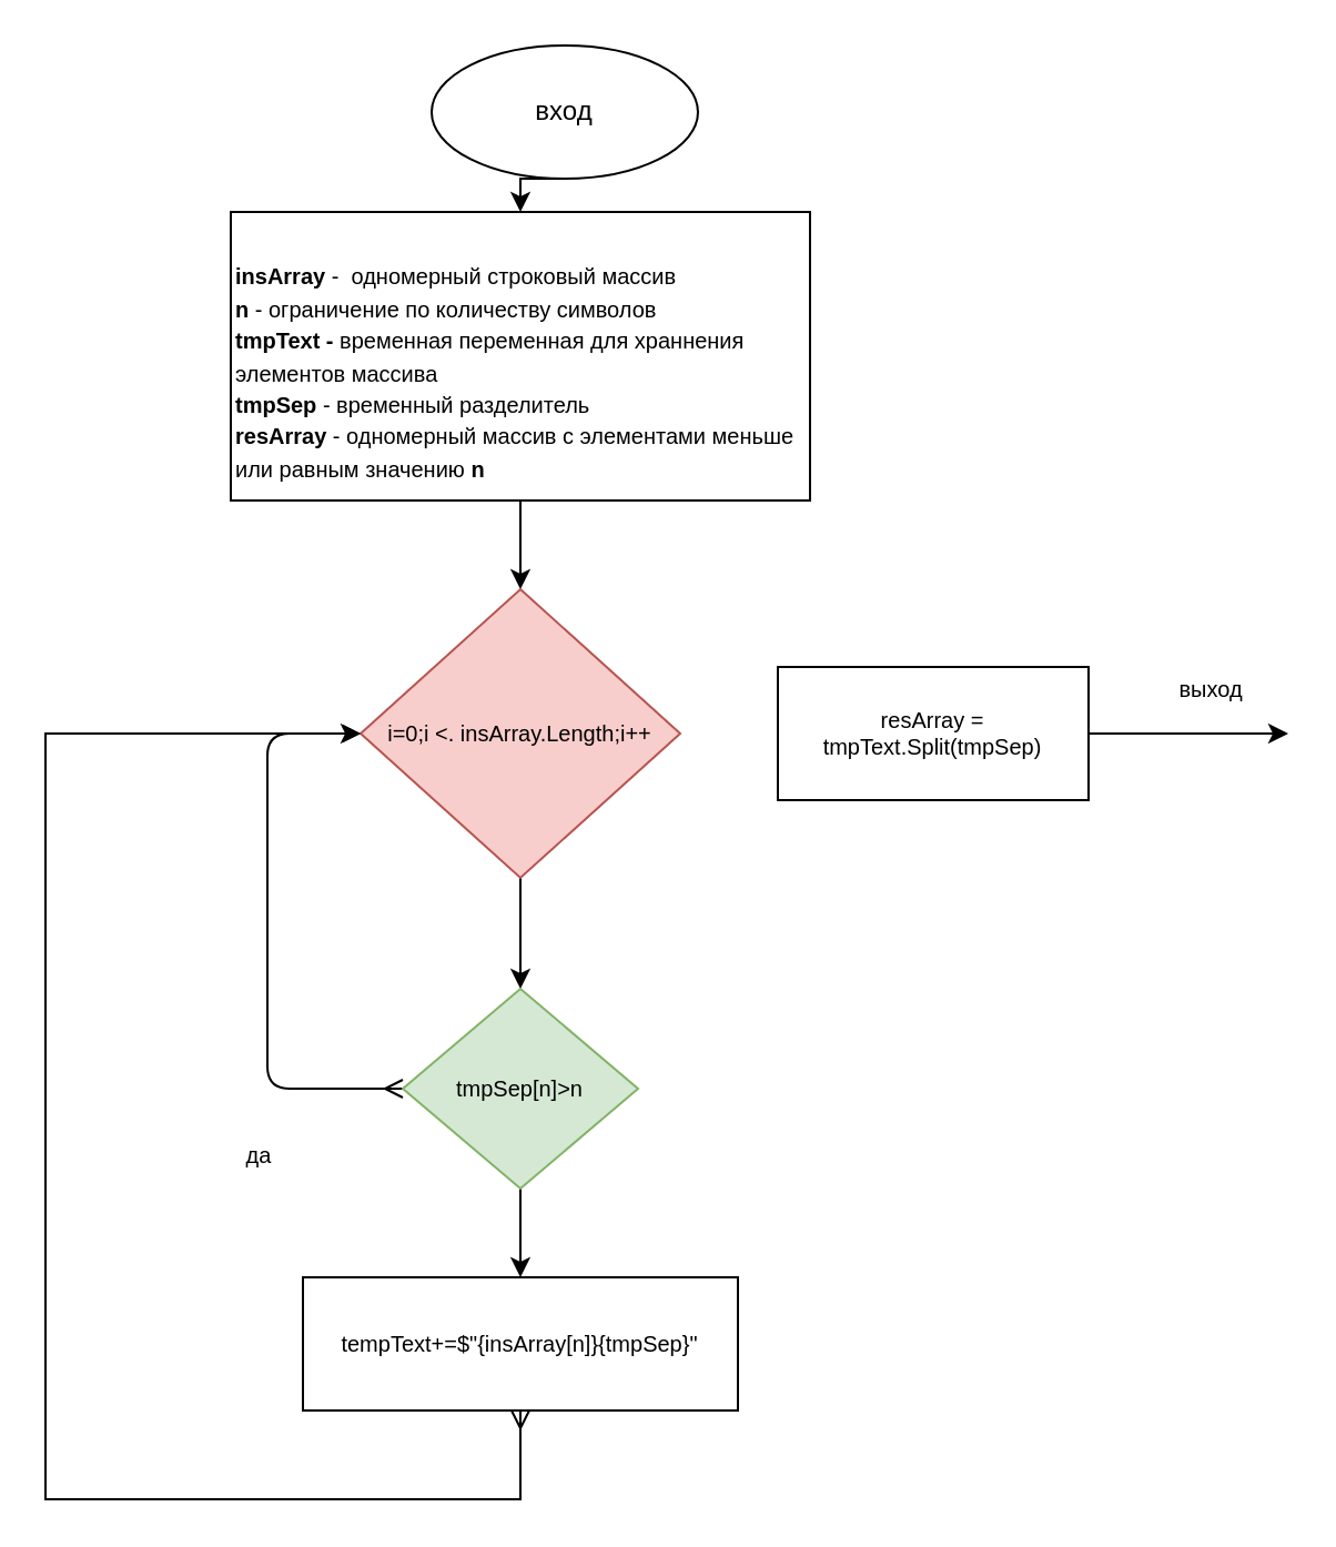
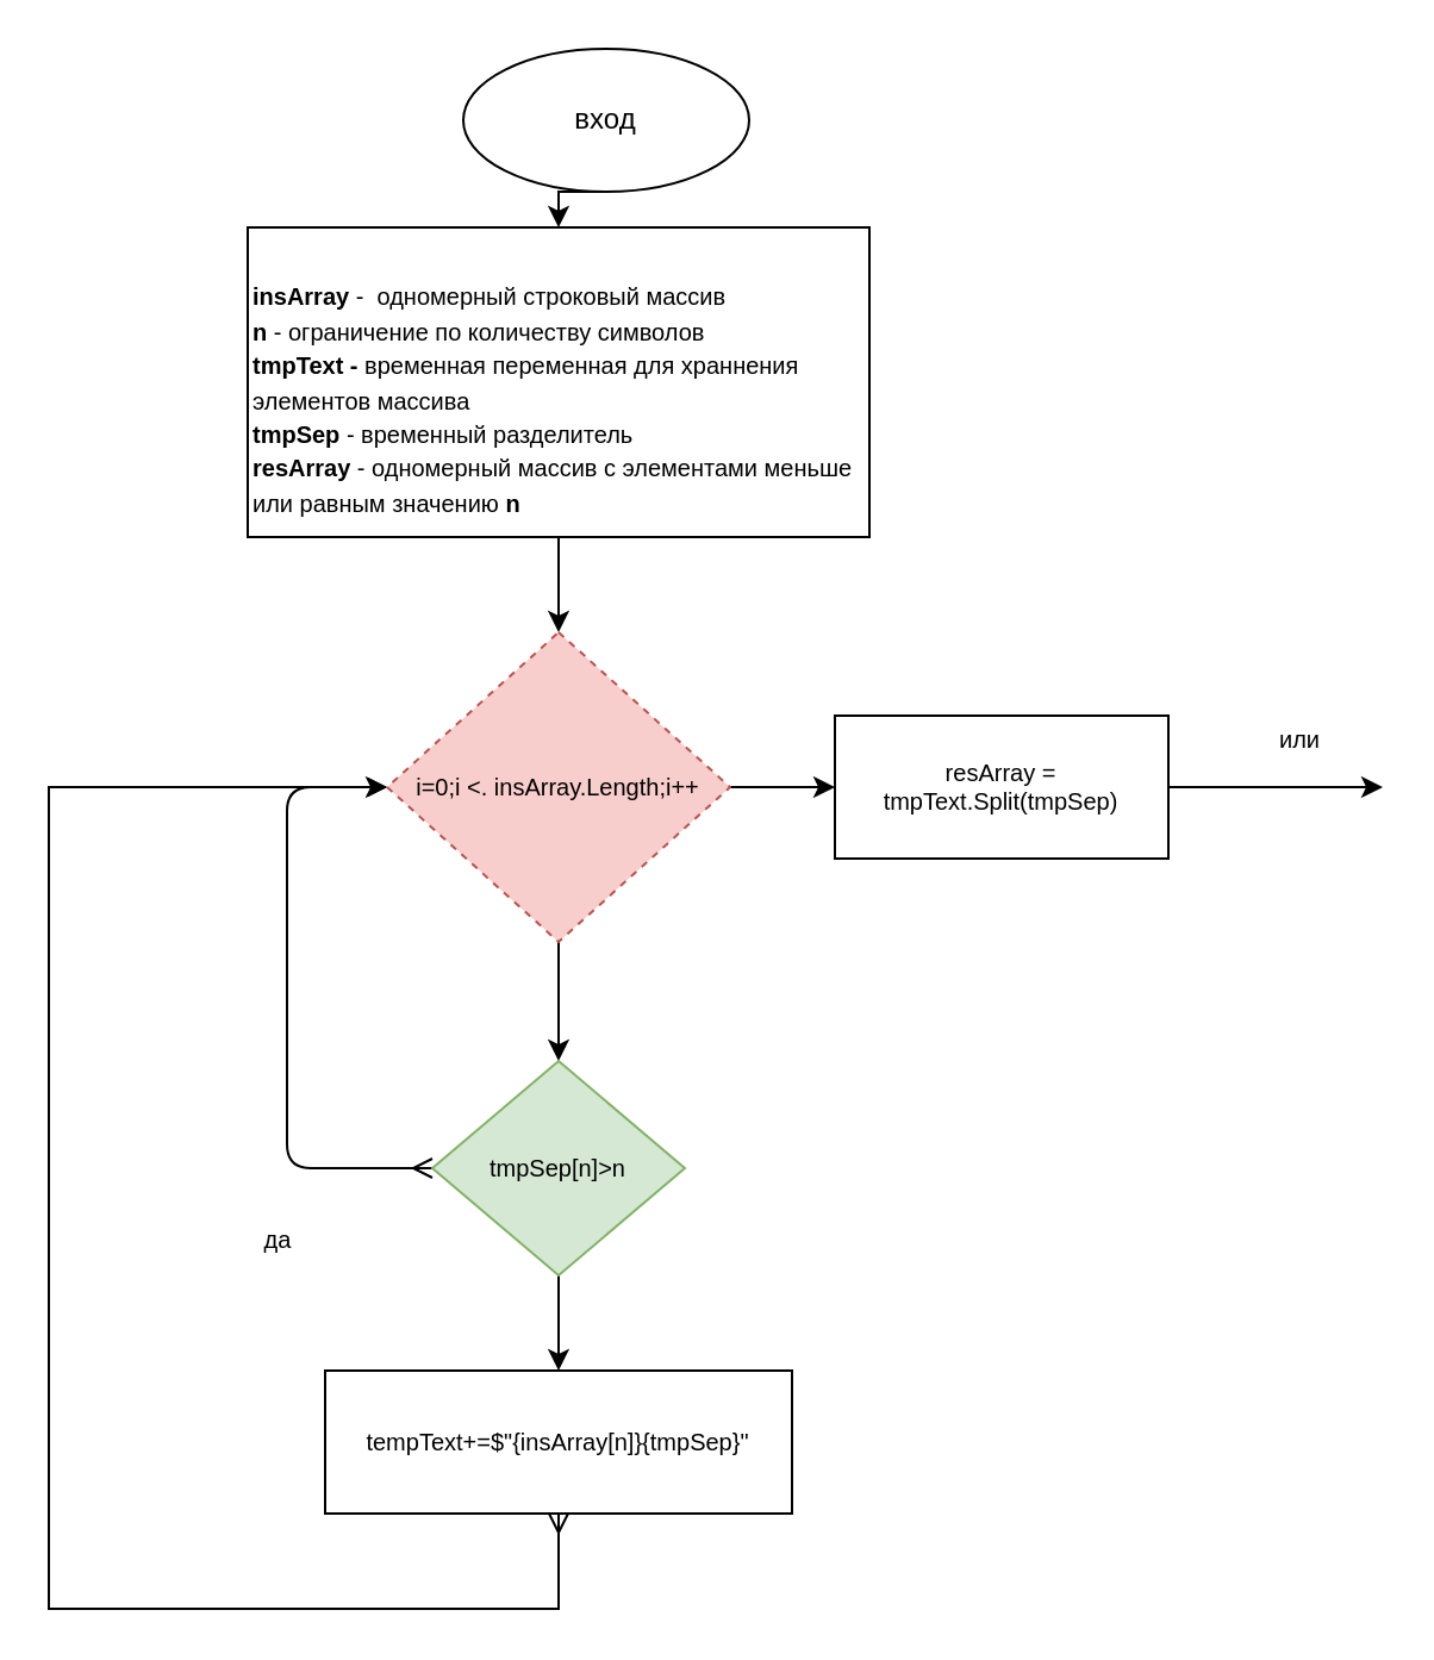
- <mxCell id="17" value="выход" style="text;html=1;align=center;verticalAlign=middle;resizable=0;points=[];autosize=1;strokeColor=none;fillColor=none;fontSize=10;" vertex="1" parent="1"><mxGeometry x="520" y="295" width="50" height="30" as="geometry" /></mxCell>
+ <mxCell id="17" value="или" style="text;html=1;align=center;verticalAlign=middle;resizable=0;points=[];autosize=1;strokeColor=none;fillColor=none;fontSize=10;" vertex="1" parent="1"><mxGeometry x="520" y="295" width="50" height="30" as="geometry" /></mxCell>
- <mxCell id="8" value="i=0;i &amp;lt;. insArray.Length;i++" style="rhombus;whiteSpace=wrap;html=1;fontSize=10;fillColor=#f8cecc;strokeColor=#b85450;" vertex="1" parent="1"><mxGeometry x="162" y="265" width="144" height="130" as="geometry" /></mxCell>
+ <mxCell id="8" value="i=0;i &amp;lt;. insArray.Length;i++" style="rhombus;whiteSpace=wrap;html=1;fontSize=10;fillColor=#f8cecc;strokeColor=#b85450;dashed=1;" vertex="1" parent="1"><mxGeometry x="162" y="265" width="144" height="130" as="geometry" /></mxCell>
+ <mxCell id="7" style="edgeStyle=orthogonalEdgeStyle;rounded=1;orthogonalLoop=1;jettySize=auto;html=1;exitX=1;exitY=0.5;exitDx=0;exitDy=0;entryX=0;entryY=0.5;entryDx=0;entryDy=0;fontSize=10;startArrow=none;startFill=0;endArrow=classic;endFill=1;sourcePerimeterSpacing=0;" edge="1" parent="1" source="8" target="16"><mxGeometry relative="1" as="geometry" /></mxCell>
